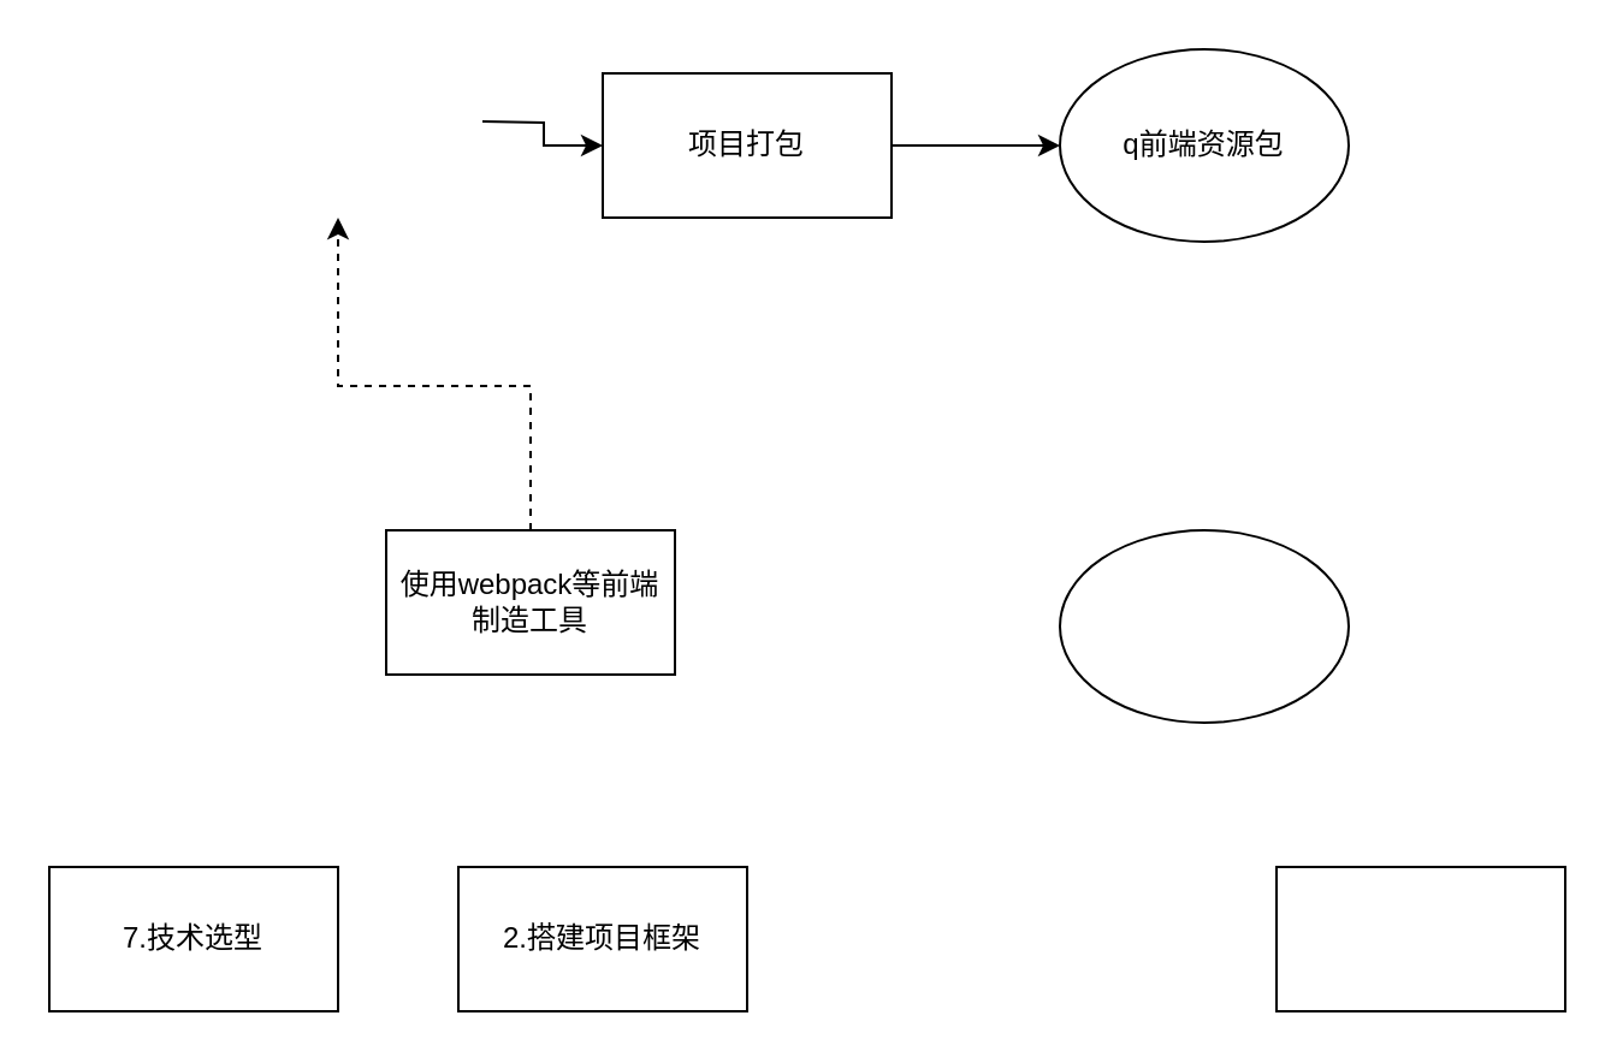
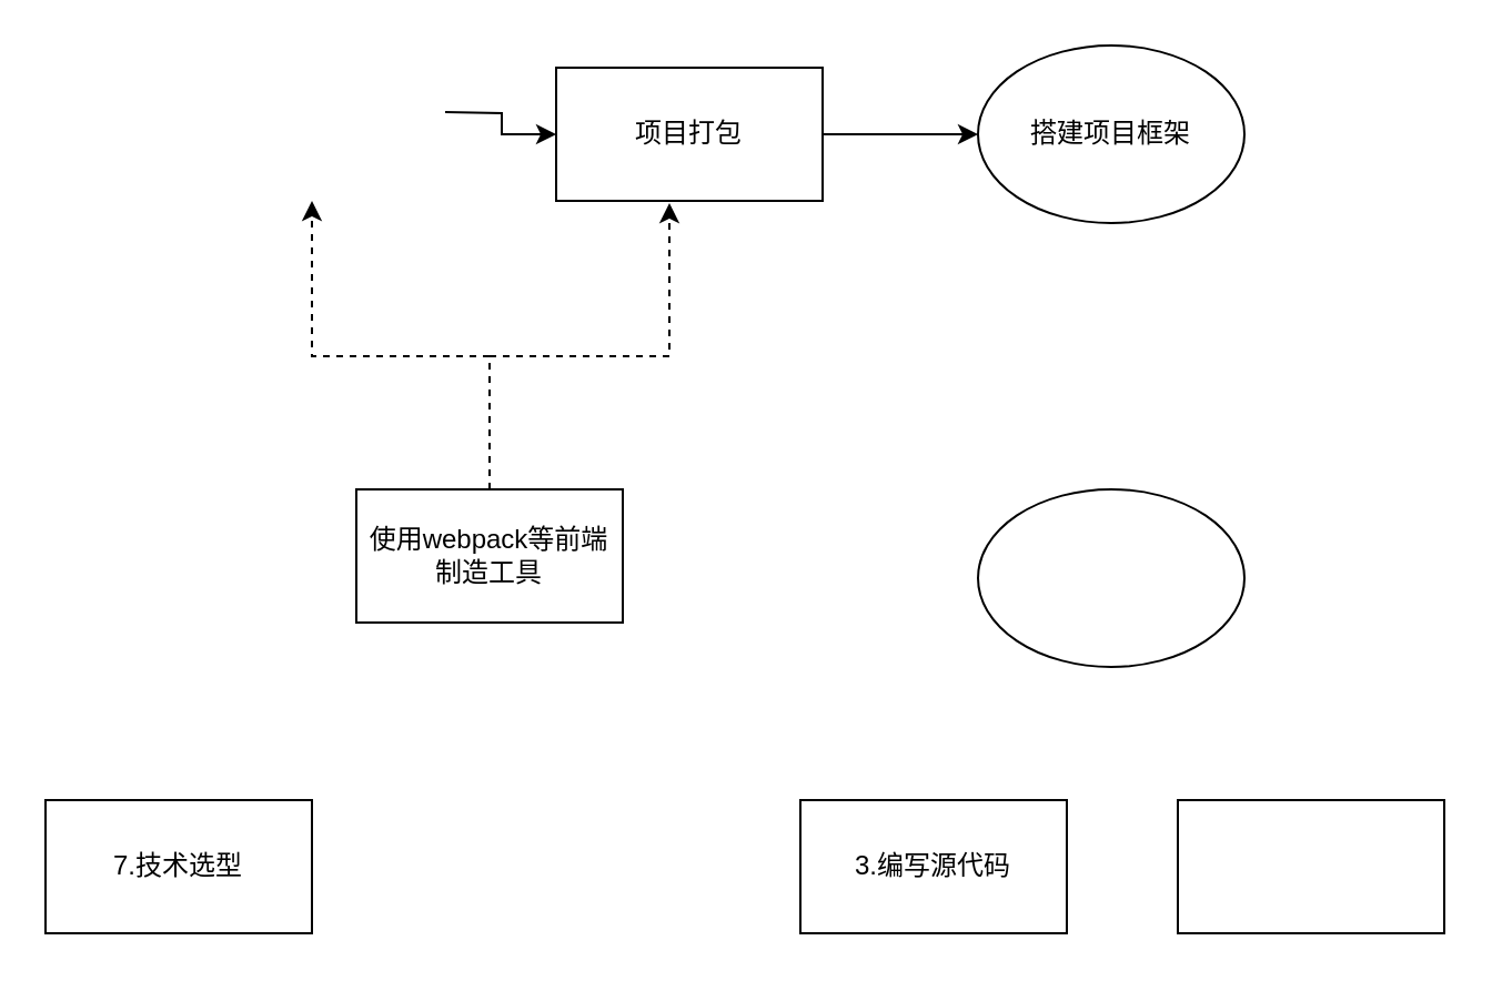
- <mxCell id="5" value="&lt;font style=&quot;vertical-align: inherit;&quot;&gt;&lt;font style=&quot;vertical-align: inherit;&quot;&gt;q前端资源包&lt;/font&gt;&lt;/font&gt;" style="ellipse;whiteSpace=wrap;html=1;" vertex="1" parent="1"><mxGeometry x="440" y="20" width="120" height="80" as="geometry" /></mxCell>
+ <mxCell id="5" value="&lt;font style=&quot;vertical-align: inherit;&quot;&gt;&lt;font style=&quot;vertical-align: inherit;&quot;&gt;搭建项目框架&lt;/font&gt;&lt;/font&gt;" style="ellipse;whiteSpace=wrap;html=1;" vertex="1" parent="1"><mxGeometry x="440" y="20" width="120" height="80" as="geometry" /></mxCell>
+ <mxCell id="6" style="edgeStyle=orthogonalEdgeStyle;rounded=0;orthogonalLoop=1;jettySize=auto;html=1;exitX=0.5;exitY=0;exitDx=0;exitDy=0;entryX=0.425;entryY=1.017;entryDx=0;entryDy=0;entryPerimeter=0;dashed=1;" edge="1" parent="1" source="8" target="4"><mxGeometry relative="1" as="geometry"><Array as="points"><mxPoint x="220" y="160" /><mxPoint x="301" y="160" /></Array></mxGeometry></mxCell>
- <mxCell id="11" value="&lt;font style=&quot;vertical-align: inherit;&quot;&gt;&lt;font style=&quot;vertical-align: inherit;&quot;&gt;2.搭建项目框架&lt;/font&gt;&lt;/font&gt;" style="rounded=0;whiteSpace=wrap;html=1;" vertex="1" parent="1"><mxGeometry x="190" y="360" width="120" height="60" as="geometry" /></mxCell>
+ <mxCell id="12" value="&lt;font style=&quot;vertical-align: inherit;&quot;&gt;&lt;font style=&quot;vertical-align: inherit;&quot;&gt;3.编写源代码&lt;/font&gt;&lt;/font&gt;" style="whiteSpace=wrap;html=1;" vertex="1" parent="1"><mxGeometry x="360" y="360" width="120" height="60" as="geometry" /></mxCell>
